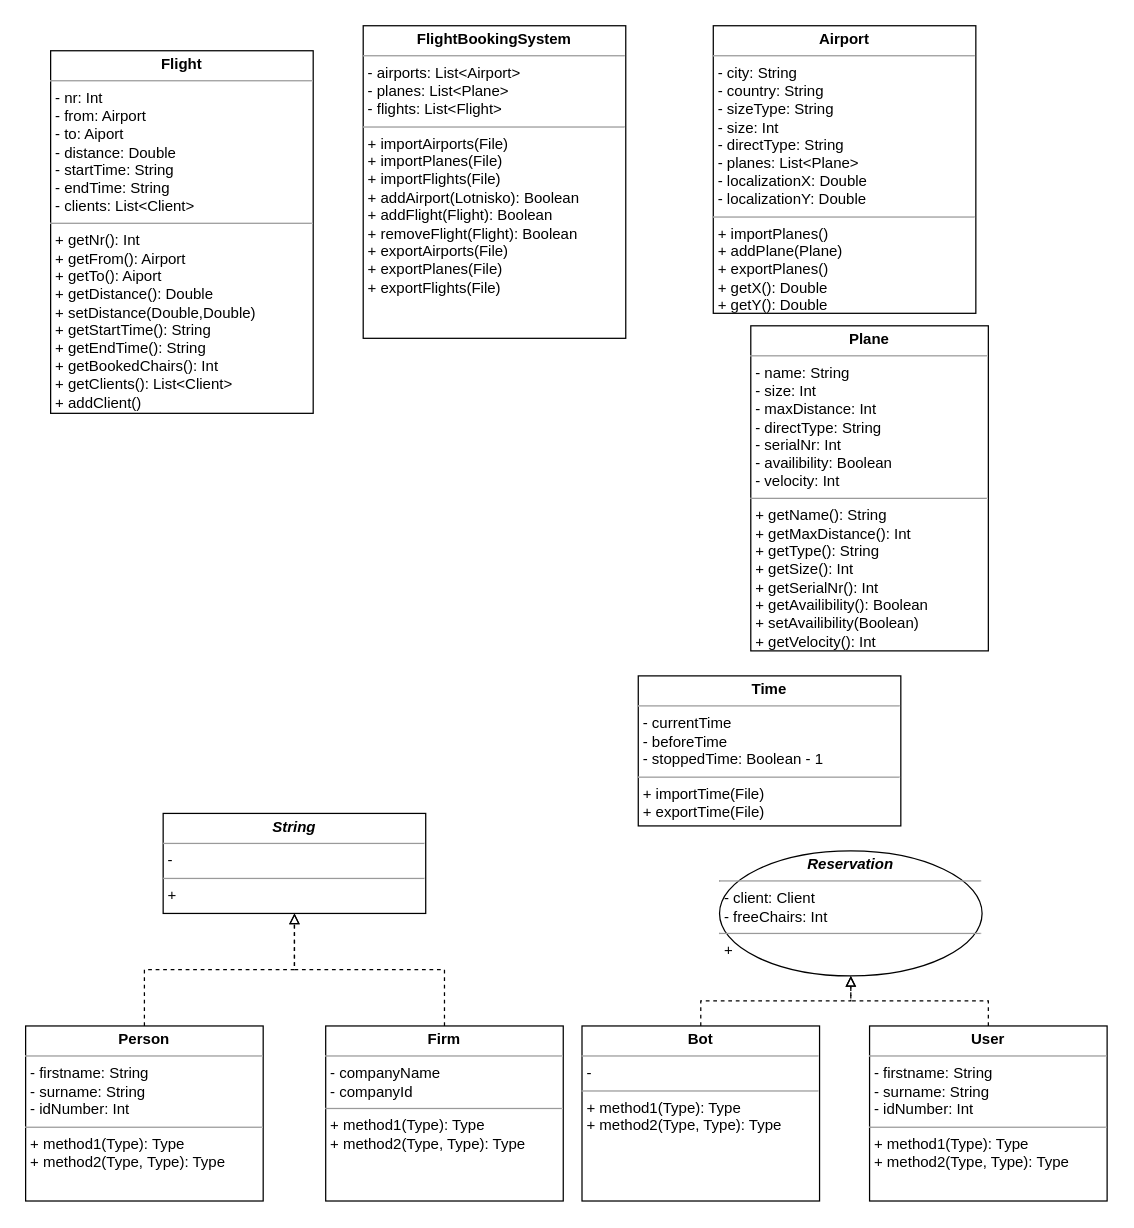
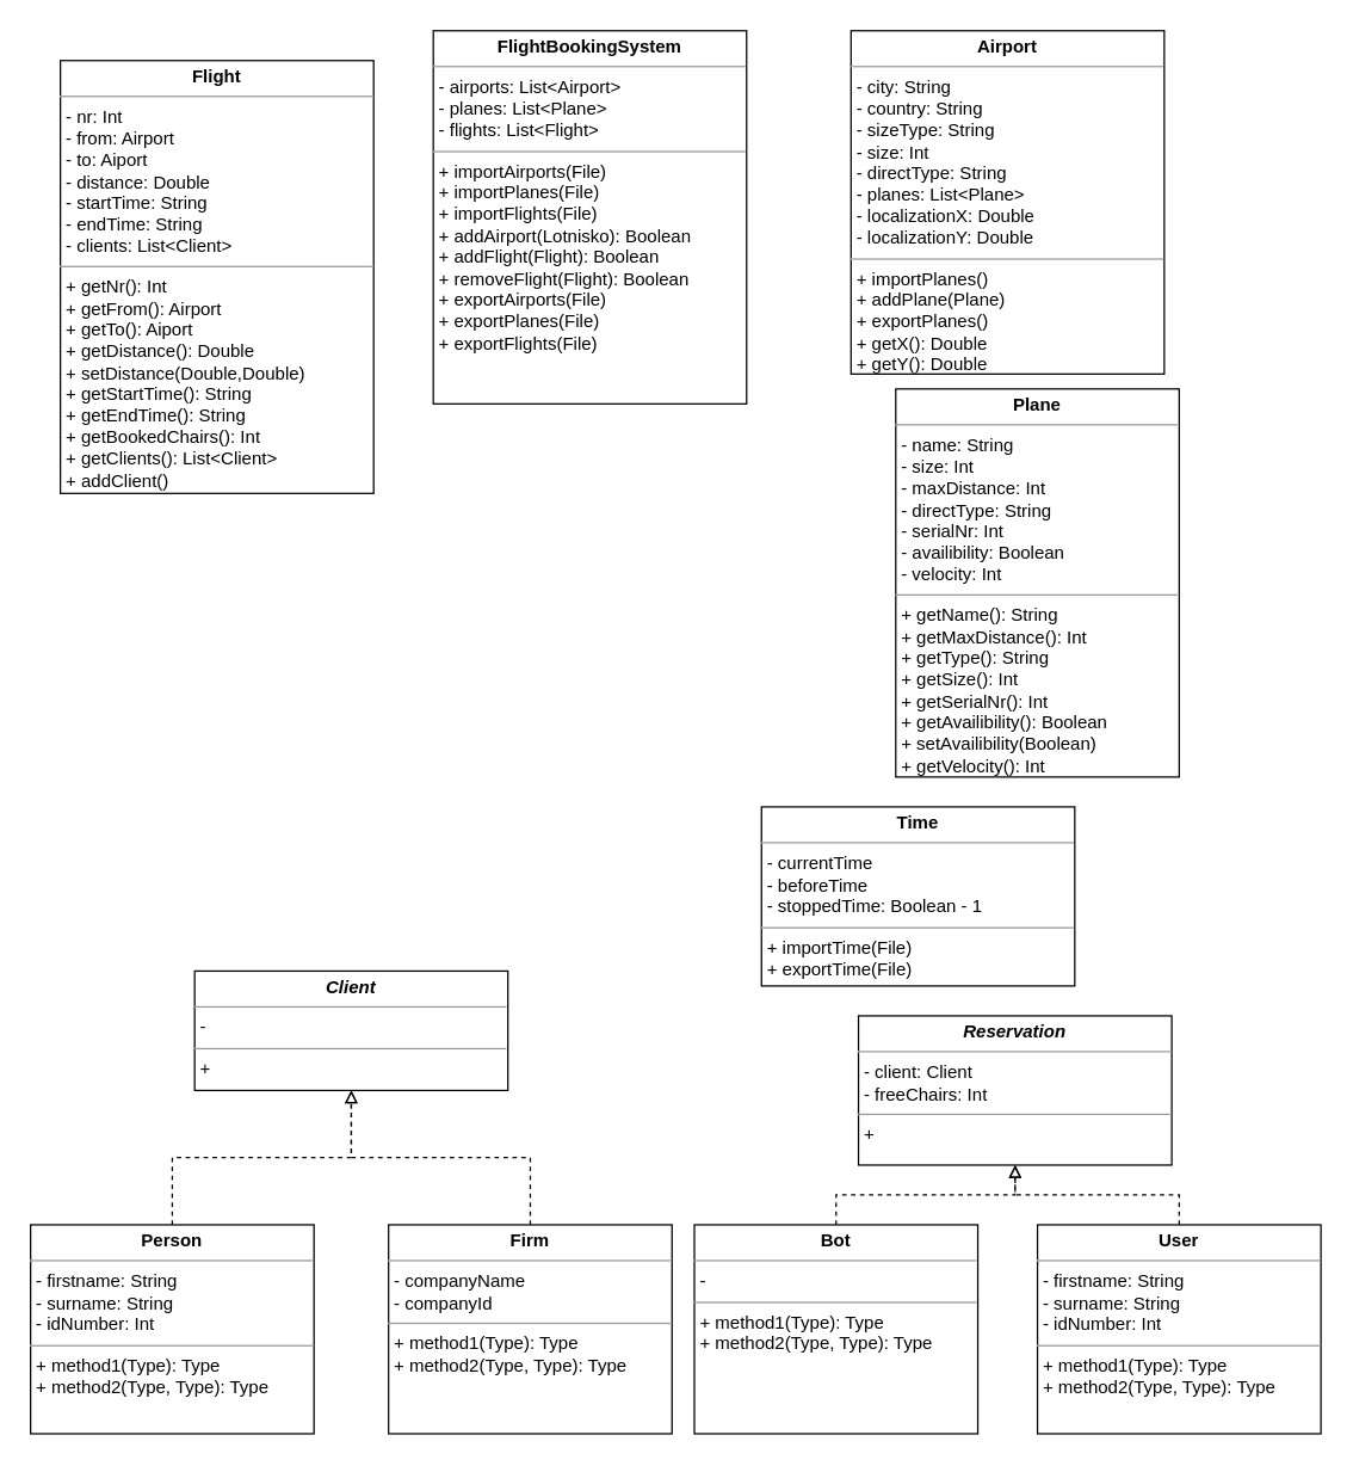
- <mxCell id="10" value="&lt;p style=&quot;margin: 0px ; margin-top: 4px ; text-align: center&quot;&gt;&lt;b&gt;&lt;i&gt;String&lt;/i&gt;&lt;/b&gt;&lt;/p&gt;&lt;hr size=&quot;1&quot;&gt;&lt;p style=&quot;margin: 0px ; margin-left: 4px&quot;&gt;-&lt;/p&gt;&lt;hr size=&quot;1&quot;&gt;&lt;p style=&quot;margin: 0px ; margin-left: 4px&quot;&gt;+&amp;nbsp;&lt;/p&gt;" style="verticalAlign=top;align=left;overflow=fill;fontSize=12;fontFamily=Helvetica;html=1;rounded=0;shadow=0;comic=0;labelBackgroundColor=none;strokeWidth=1" vertex="1" parent="1"><mxGeometry x="130" y="650" width="210" height="80" as="geometry" /></mxCell>
+ <mxCell id="10" value="&lt;p style=&quot;margin: 0px ; margin-top: 4px ; text-align: center&quot;&gt;&lt;b&gt;&lt;i&gt;Client&lt;/i&gt;&lt;/b&gt;&lt;/p&gt;&lt;hr size=&quot;1&quot;&gt;&lt;p style=&quot;margin: 0px ; margin-left: 4px&quot;&gt;-&lt;/p&gt;&lt;hr size=&quot;1&quot;&gt;&lt;p style=&quot;margin: 0px ; margin-left: 4px&quot;&gt;+&amp;nbsp;&lt;/p&gt;" style="verticalAlign=top;align=left;overflow=fill;fontSize=12;fontFamily=Helvetica;html=1;rounded=0;shadow=0;comic=0;labelBackgroundColor=none;strokeWidth=1" vertex="1" parent="1"><mxGeometry x="130" y="650" width="210" height="80" as="geometry" /></mxCell>
- <mxCell id="12" value="&lt;p style=&quot;margin: 0px ; margin-top: 4px ; text-align: center&quot;&gt;&lt;b&gt;&lt;i&gt;Reservation&lt;/i&gt;&lt;/b&gt;&lt;/p&gt;&lt;hr size=&quot;1&quot;&gt;&lt;p style=&quot;margin: 0px ; margin-left: 4px&quot;&gt;- client: Client&lt;/p&gt;&lt;p style=&quot;margin: 0px ; margin-left: 4px&quot;&gt;- freeChairs: Int&lt;/p&gt;&lt;hr size=&quot;1&quot;&gt;&lt;p style=&quot;margin: 0px ; margin-left: 4px&quot;&gt;+&amp;nbsp;&lt;/p&gt;" style="ellipse;verticalAlign=top;align=left;overflow=fill;fontSize=12;fontFamily=Helvetica;html=1;shadow=0;comic=0;labelBackgroundColor=none;strokeWidth=1;" vertex="1" parent="1"><mxGeometry x="575" y="680" width="210" height="100" as="geometry" /></mxCell>
+ <mxCell id="12" value="&lt;p style=&quot;margin: 0px ; margin-top: 4px ; text-align: center&quot;&gt;&lt;b&gt;&lt;i&gt;Reservation&lt;/i&gt;&lt;/b&gt;&lt;/p&gt;&lt;hr size=&quot;1&quot;&gt;&lt;p style=&quot;margin: 0px ; margin-left: 4px&quot;&gt;- client: Client&lt;/p&gt;&lt;p style=&quot;margin: 0px ; margin-left: 4px&quot;&gt;- freeChairs: Int&lt;/p&gt;&lt;hr size=&quot;1&quot;&gt;&lt;p style=&quot;margin: 0px ; margin-left: 4px&quot;&gt;+&amp;nbsp;&lt;/p&gt;" style="verticalAlign=top;align=left;overflow=fill;fontSize=12;fontFamily=Helvetica;html=1;rounded=0;shadow=0;comic=0;labelBackgroundColor=none;strokeWidth=1" vertex="1" parent="1"><mxGeometry x="575" y="680" width="210" height="100" as="geometry" /></mxCell>
